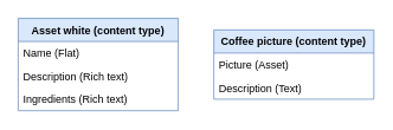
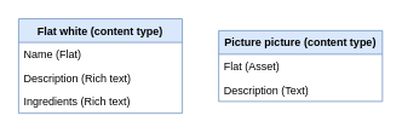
- <mxCell id="2" value="Asset white (content type)" style="swimlane;fontStyle=1;childLayout=stackLayout;horizontal=1;startSize=26;fillColor=#dae8fc;horizontalStack=0;resizeParent=1;resizeParentMax=0;resizeLast=0;collapsible=1;marginBottom=0;strokeColor=#6c8ebf;" parent="1" vertex="1"><mxGeometry x="20" y="20" width="180" height="104" as="geometry" /></mxCell>
+ <mxCell id="2" value="Flat white (content type)" style="swimlane;fontStyle=1;childLayout=stackLayout;horizontal=1;startSize=26;fillColor=#dae8fc;horizontalStack=0;resizeParent=1;resizeParentMax=0;resizeLast=0;collapsible=1;marginBottom=0;strokeColor=#6c8ebf;" parent="1" vertex="1"><mxGeometry x="20" y="20" width="180" height="104" as="geometry" /></mxCell>
- <mxCell id="6" value="Coffee picture (content type)" style="swimlane;fontStyle=1;childLayout=stackLayout;horizontal=1;startSize=26;fillColor=#dae8fc;horizontalStack=0;resizeParent=1;resizeParentMax=0;resizeLast=0;collapsible=1;marginBottom=0;strokeColor=#6c8ebf;" parent="1" vertex="1"><mxGeometry x="240" y="33" width="180" height="78" as="geometry" /></mxCell>
+ <mxCell id="6" value="Picture picture (content type)" style="swimlane;fontStyle=1;childLayout=stackLayout;horizontal=1;startSize=26;fillColor=#dae8fc;horizontalStack=0;resizeParent=1;resizeParentMax=0;resizeLast=0;collapsible=1;marginBottom=0;strokeColor=#6c8ebf;" parent="1" vertex="1"><mxGeometry x="240" y="33" width="180" height="78" as="geometry" /></mxCell>
- <mxCell id="7" value="Picture (Asset)" style="text;strokeColor=none;fillColor=none;align=left;verticalAlign=top;spacingLeft=4;spacingRight=4;overflow=hidden;rotatable=0;points=[[0,0.5],[1,0.5]];portConstraint=eastwest;" parent="6" vertex="1"><mxGeometry y="26" width="180" height="26" as="geometry" /></mxCell>
+ <mxCell id="7" value="Flat (Asset)" style="text;strokeColor=none;fillColor=none;align=left;verticalAlign=top;spacingLeft=4;spacingRight=4;overflow=hidden;rotatable=0;points=[[0,0.5],[1,0.5]];portConstraint=eastwest;" parent="6" vertex="1"><mxGeometry y="26" width="180" height="26" as="geometry" /></mxCell>
